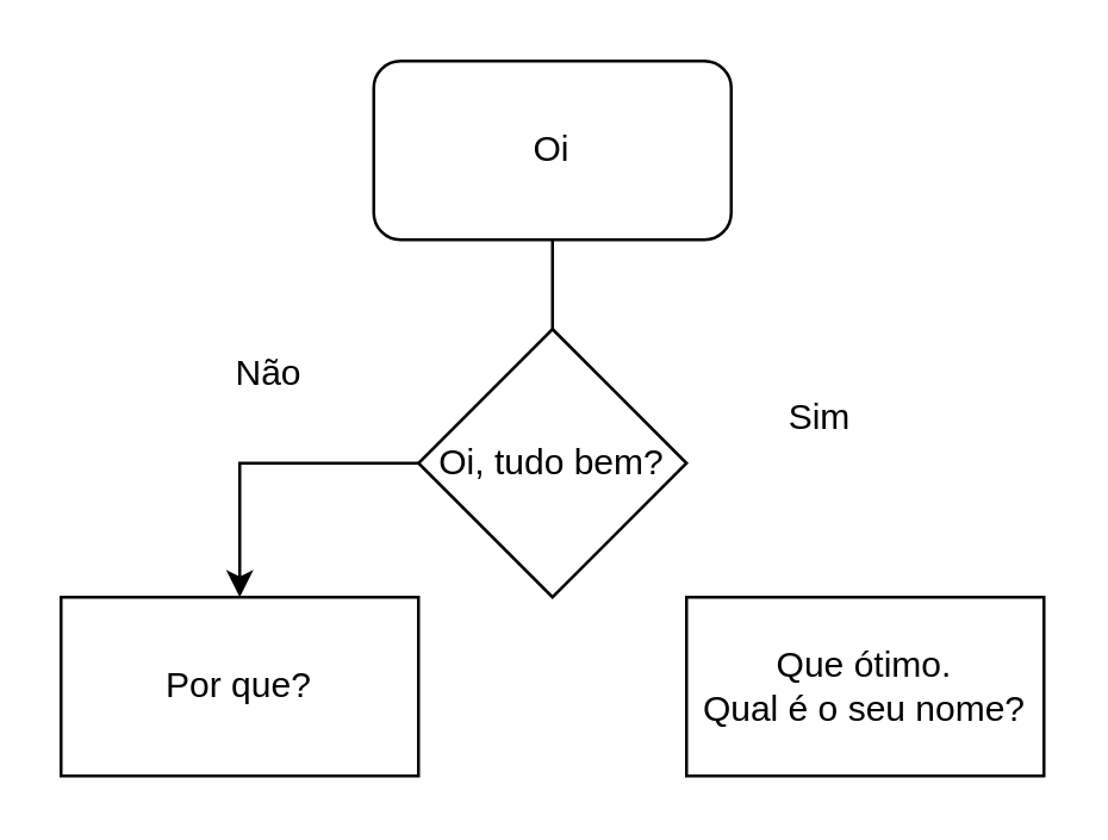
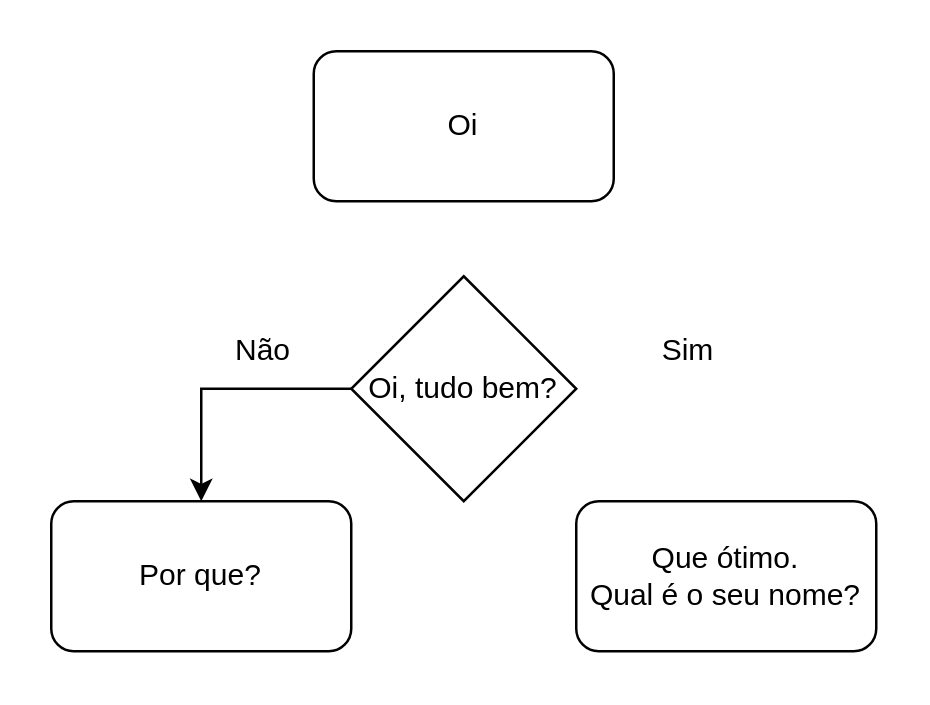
- <mxCell id="5" value="" style="endArrow=none;html=1;exitX=0.5;exitY=0;exitDx=0;exitDy=0;entryX=0.5;entryY=1;entryDx=0;entryDy=0;" edge="1" parent="1" source="4" target="2"><mxGeometry width="50" height="50" relative="1" as="geometry"><mxPoint x="425" y="250" as="sourcePoint" /><mxPoint x="475" y="200" as="targetPoint" /></mxGeometry></mxCell>
- <mxCell id="7" value="Não" style="text;html=1;strokeColor=none;fillColor=none;align=center;verticalAlign=middle;whiteSpace=wrap;rounded=0;" vertex="1" parent="1"><mxGeometry x="70" y="115" width="40" height="20" as="geometry" /></mxCell>
+ <mxCell id="7" value="Não" style="text;html=1;strokeColor=none;fillColor=none;align=center;verticalAlign=middle;whiteSpace=wrap;rounded=0;" vertex="1" parent="1"><mxGeometry x="85" y="130" width="40" height="20" as="geometry" /></mxCell>
- <mxCell id="6" value="Por que?" style="whiteSpace=wrap;html=1;rounded=0;" vertex="1" parent="1"><mxGeometry x="20" y="200" width="120" height="60" as="geometry" /></mxCell>
+ <mxCell id="6" value="Por que?" style="rounded=1;whiteSpace=wrap;html=1;" vertex="1" parent="1"><mxGeometry x="20" y="200" width="120" height="60" as="geometry" /></mxCell>
- <mxCell id="8" value="Que ótimo.&lt;br&gt;Qual é o seu nome?" style="whiteSpace=wrap;html=1;rounded=0;" vertex="1" parent="1"><mxGeometry x="230" y="200" width="120" height="60" as="geometry" /></mxCell>
+ <mxCell id="8" value="Que ótimo.&lt;br&gt;Qual é o seu nome?" style="rounded=1;whiteSpace=wrap;html=1;" vertex="1" parent="1"><mxGeometry x="230" y="200" width="120" height="60" as="geometry" /></mxCell>
